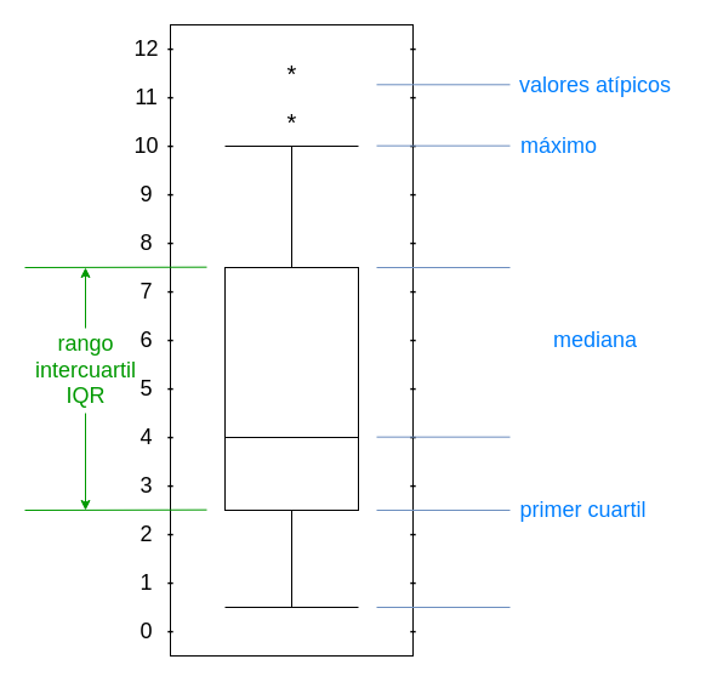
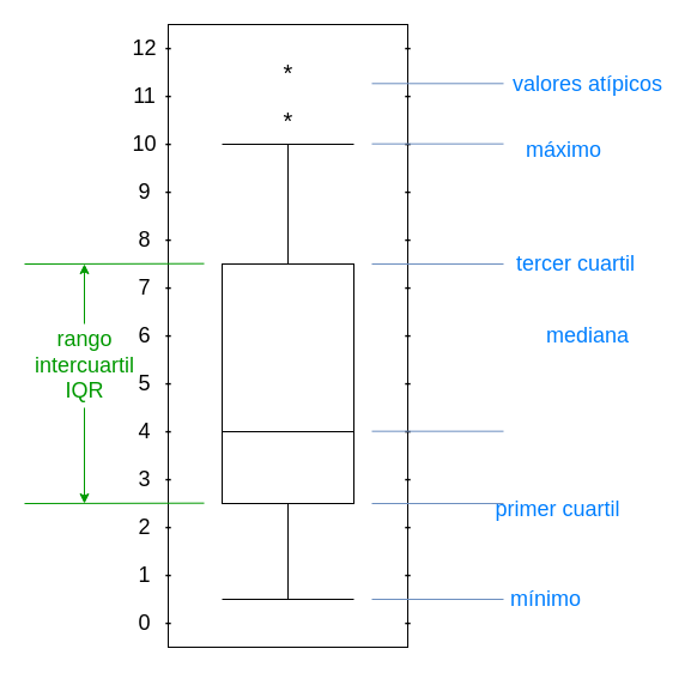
- <mxCell id="60" value="&lt;font color=&quot;#007fff&quot; style=&quot;font-size: 18px;&quot;&gt;máximo&lt;/font&gt;" style="text;html=1;resizable=0;autosize=1;align=center;verticalAlign=middle;points=[];fillColor=none;strokeColor=none;rounded=0;" vertex="1" parent="3"><mxGeometry x="400" y="90" width="80" height="20" as="geometry" /></mxCell>
+ <mxCell id="60" value="&lt;font color=&quot;#007fff&quot; style=&quot;font-size: 18px;&quot;&gt;máximo&lt;/font&gt;" style="text;html=1;resizable=0;autosize=1;align=center;verticalAlign=middle;points=[];fillColor=none;strokeColor=none;rounded=0;" vertex="1" parent="3"><mxGeometry x="410" y="95" width="80" height="20" as="geometry" /></mxCell>
+ <mxCell id="64" value="&lt;font color=&quot;#007fff&quot; style=&quot;font-size: 18px;&quot;&gt;tercer cuartil&lt;/font&gt;" style="text;html=1;resizable=0;autosize=1;align=center;verticalAlign=middle;points=[];fillColor=none;strokeColor=none;rounded=0;" vertex="1" parent="3"><mxGeometry x="405" y="190" width="110" height="20" as="geometry" /></mxCell>
- <mxCell id="61" value="&lt;font color=&quot;#007fff&quot; style=&quot;font-size: 18px;&quot;&gt;primer cuartil&lt;/font&gt;" style="text;html=1;resizable=0;autosize=1;align=center;verticalAlign=middle;points=[];fillColor=none;strokeColor=none;rounded=0;" vertex="1" parent="3"><mxGeometry x="400" y="390" width="120" height="20" as="geometry" /></mxCell>
+ <mxCell id="61" value="&lt;font color=&quot;#007fff&quot; style=&quot;font-size: 18px;&quot;&gt;primer cuartil&lt;/font&gt;" style="text;html=1;resizable=0;autosize=1;align=center;verticalAlign=middle;points=[];fillColor=none;strokeColor=none;rounded=0;" vertex="1" parent="3"><mxGeometry x="385" y="395" width="120" height="20" as="geometry" /></mxCell>
+ <mxCell id="63" value="&lt;font color=&quot;#007fff&quot; style=&quot;font-size: 18px;&quot;&gt;mínimo&lt;/font&gt;" style="text;html=1;resizable=0;autosize=1;align=center;verticalAlign=middle;points=[];fillColor=none;strokeColor=none;rounded=0;" vertex="1" parent="3"><mxGeometry x="400" y="470" width="70" height="20" as="geometry" /></mxCell>
